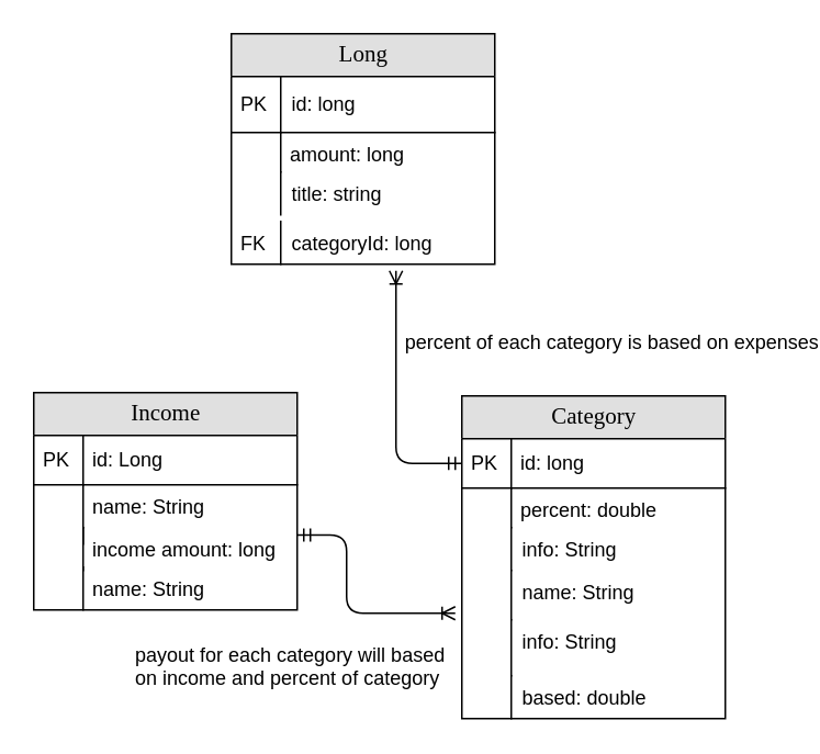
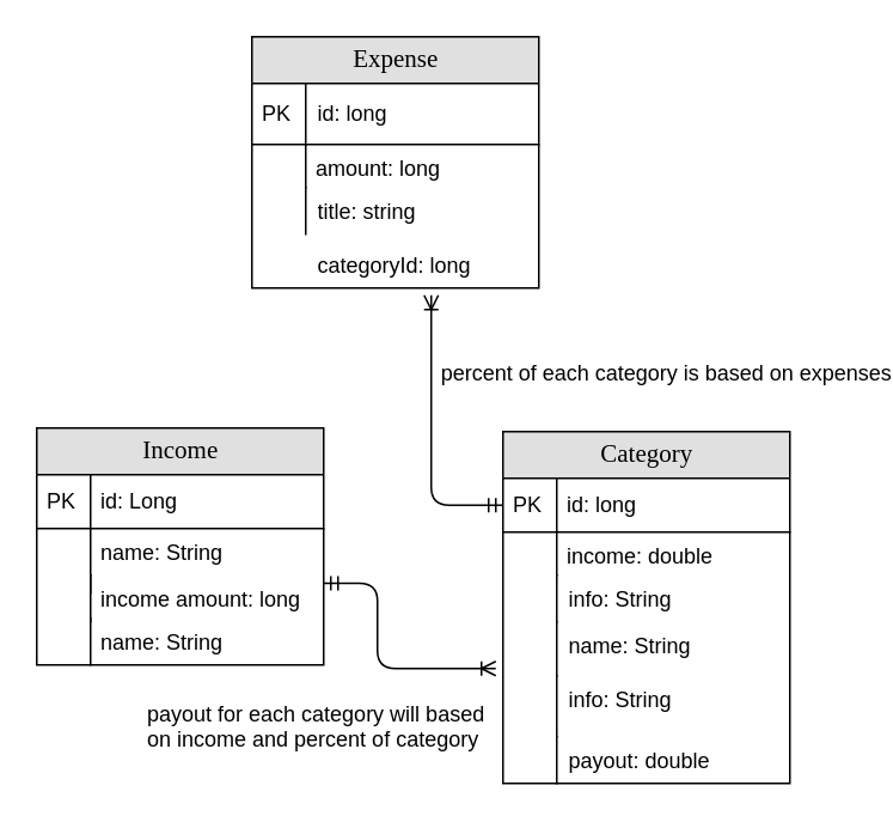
- <mxCell id="2" value="Long" style="swimlane;html=1;fontStyle=0;childLayout=stackLayout;horizontal=1;startSize=26;fillColor=#e0e0e0;horizontalStack=0;resizeParent=1;resizeLast=0;collapsible=1;marginBottom=0;swimlaneFillColor=#ffffff;align=center;rounded=0;shadow=0;comic=0;labelBackgroundColor=none;strokeColor=#000000;strokeWidth=1;fontFamily=Verdana;fontSize=14;fontColor=#000000;" parent="1" vertex="1"><mxGeometry x="140" y="20" width="160" height="140" as="geometry" /></mxCell>
+ <mxCell id="2" value="Expense" style="swimlane;html=1;fontStyle=0;childLayout=stackLayout;horizontal=1;startSize=26;fillColor=#e0e0e0;horizontalStack=0;resizeParent=1;resizeLast=0;collapsible=1;marginBottom=0;swimlaneFillColor=#ffffff;align=center;rounded=0;shadow=0;comic=0;labelBackgroundColor=none;strokeColor=#000000;strokeWidth=1;fontFamily=Verdana;fontSize=14;fontColor=#000000;" parent="1" vertex="1"><mxGeometry x="140" y="20" width="160" height="140" as="geometry" /></mxCell>
- <mxCell id="36" value="FK" style="shape=partialRectangle;top=0;left=0;bottom=0;html=1;fillColor=none;align=left;verticalAlign=top;spacingLeft=4;spacingRight=4;whiteSpace=wrap;overflow=hidden;rotatable=0;points=[];portConstraint=eastwest;part=1;" vertex="1" connectable="0" parent="35"><mxGeometry width="30" height="26" as="geometry" /></mxCell>
- <mxCell id="12" value="&lt;div&gt;percent: double&lt;/div&gt;" style="shape=partialRectangle;top=0;left=0;right=0;bottom=0;html=1;align=left;verticalAlign=top;fillColor=none;spacingLeft=34;spacingRight=4;whiteSpace=wrap;overflow=hidden;rotatable=0;points=[[0,0.5],[1,0.5]];portConstraint=eastwest;dropTarget=0;" parent="9" vertex="1"><mxGeometry y="56" width="160" height="24" as="geometry" /></mxCell>
+ <mxCell id="12" value="&lt;div&gt;income: double&lt;/div&gt;" style="shape=partialRectangle;top=0;left=0;right=0;bottom=0;html=1;align=left;verticalAlign=top;fillColor=none;spacingLeft=34;spacingRight=4;whiteSpace=wrap;overflow=hidden;rotatable=0;points=[[0,0.5],[1,0.5]];portConstraint=eastwest;dropTarget=0;" parent="9" vertex="1"><mxGeometry y="56" width="160" height="24" as="geometry" /></mxCell>
- <mxCell id="20" value="based: double" style="shape=partialRectangle;top=0;left=0;right=0;bottom=0;html=1;align=left;verticalAlign=top;fillColor=none;spacingLeft=35;spacingRight=4;whiteSpace=wrap;overflow=hidden;rotatable=0;points=[[0,0.5],[1,0.5]];portConstraint=eastwest;dropTarget=0;" parent="9" vertex="1"><mxGeometry y="170" width="160" height="26" as="geometry" /></mxCell>
+ <mxCell id="20" value="payout: double" style="shape=partialRectangle;top=0;left=0;right=0;bottom=0;html=1;align=left;verticalAlign=top;fillColor=none;spacingLeft=35;spacingRight=4;whiteSpace=wrap;overflow=hidden;rotatable=0;points=[[0,0.5],[1,0.5]];portConstraint=eastwest;dropTarget=0;" parent="9" vertex="1"><mxGeometry y="170" width="160" height="26" as="geometry" /></mxCell>
